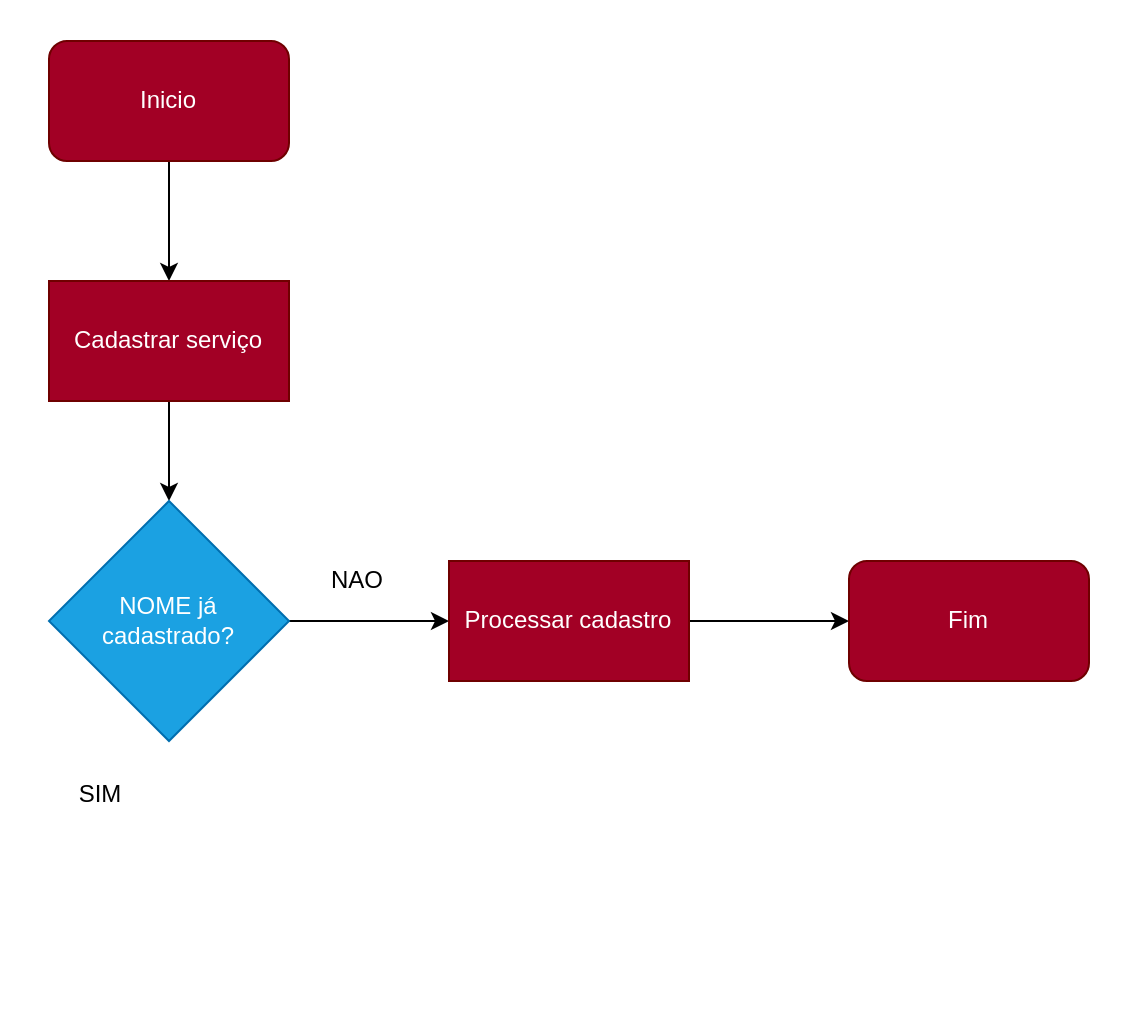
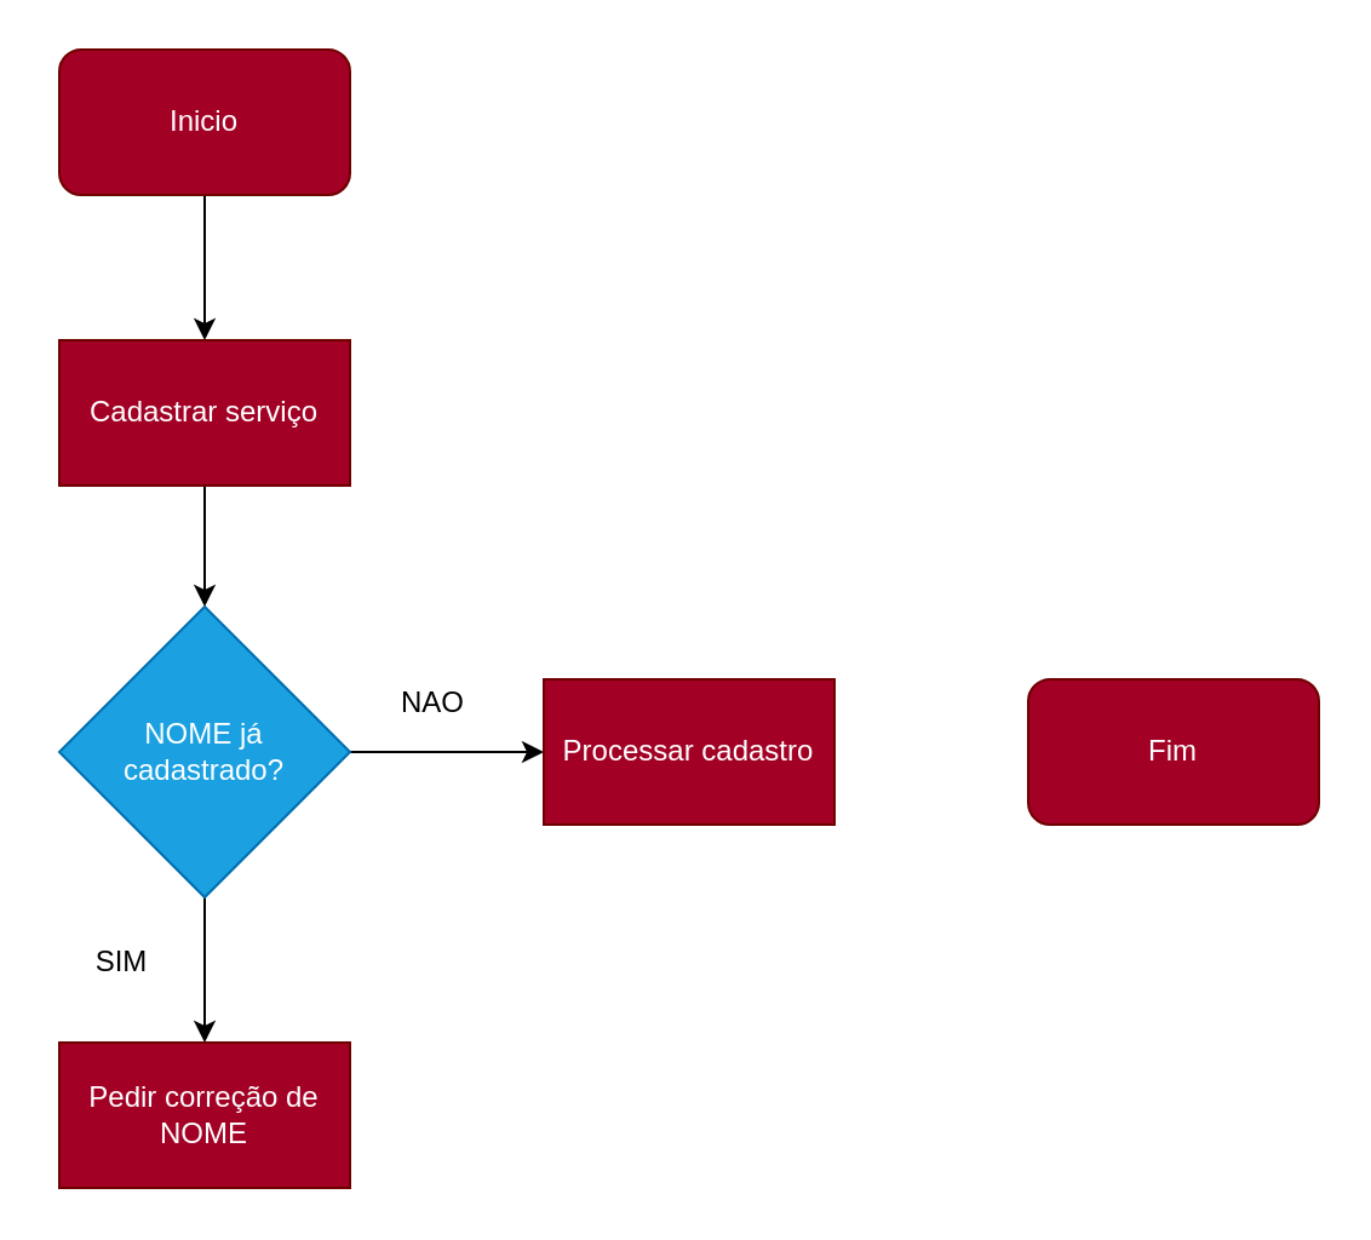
- <mxCell id="9" style="edgeStyle=orthogonalEdgeStyle;rounded=0;orthogonalLoop=1;jettySize=auto;html=1;" parent="1" source="10" target="11" edge="1"><mxGeometry relative="1" as="geometry"><mxPoint x="464" y="310" as="targetPoint" /></mxGeometry></mxCell>
+ <mxCell id="7" style="edgeStyle=orthogonalEdgeStyle;rounded=0;orthogonalLoop=1;jettySize=auto;html=1;entryX=0.5;entryY=0;entryDx=0;entryDy=0;" parent="1" source="8" target="13" edge="1"><mxGeometry relative="1" as="geometry"><mxPoint x="84" y="460" as="targetPoint" /></mxGeometry></mxCell>
+ <mxCell id="13" value="Pedir correção de NOME" style="rounded=0;whiteSpace=wrap;html=1;fillColor=#a20025;fontColor=#ffffff;strokeColor=#6F0000;" parent="1" vertex="1"><mxGeometry x="24" y="430" width="120" height="60" as="geometry" /></mxCell>
